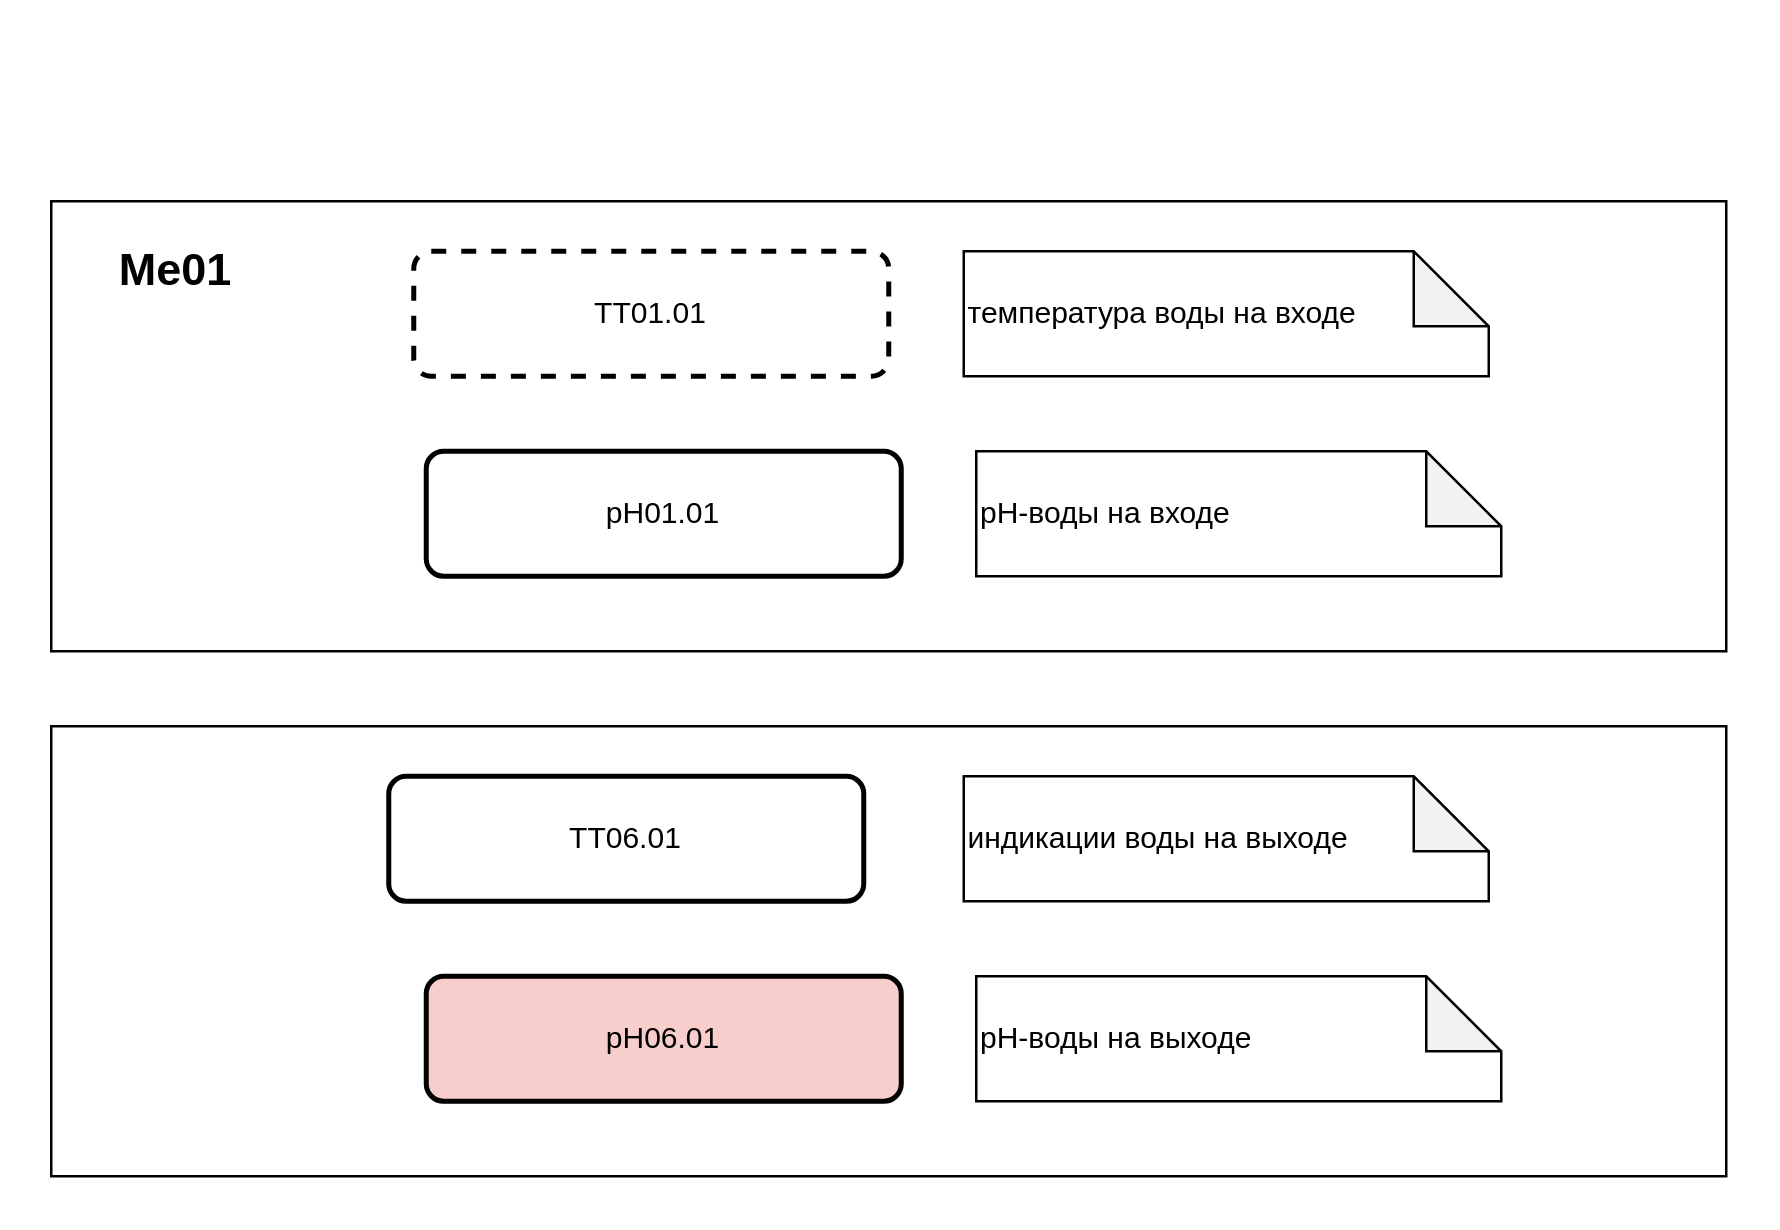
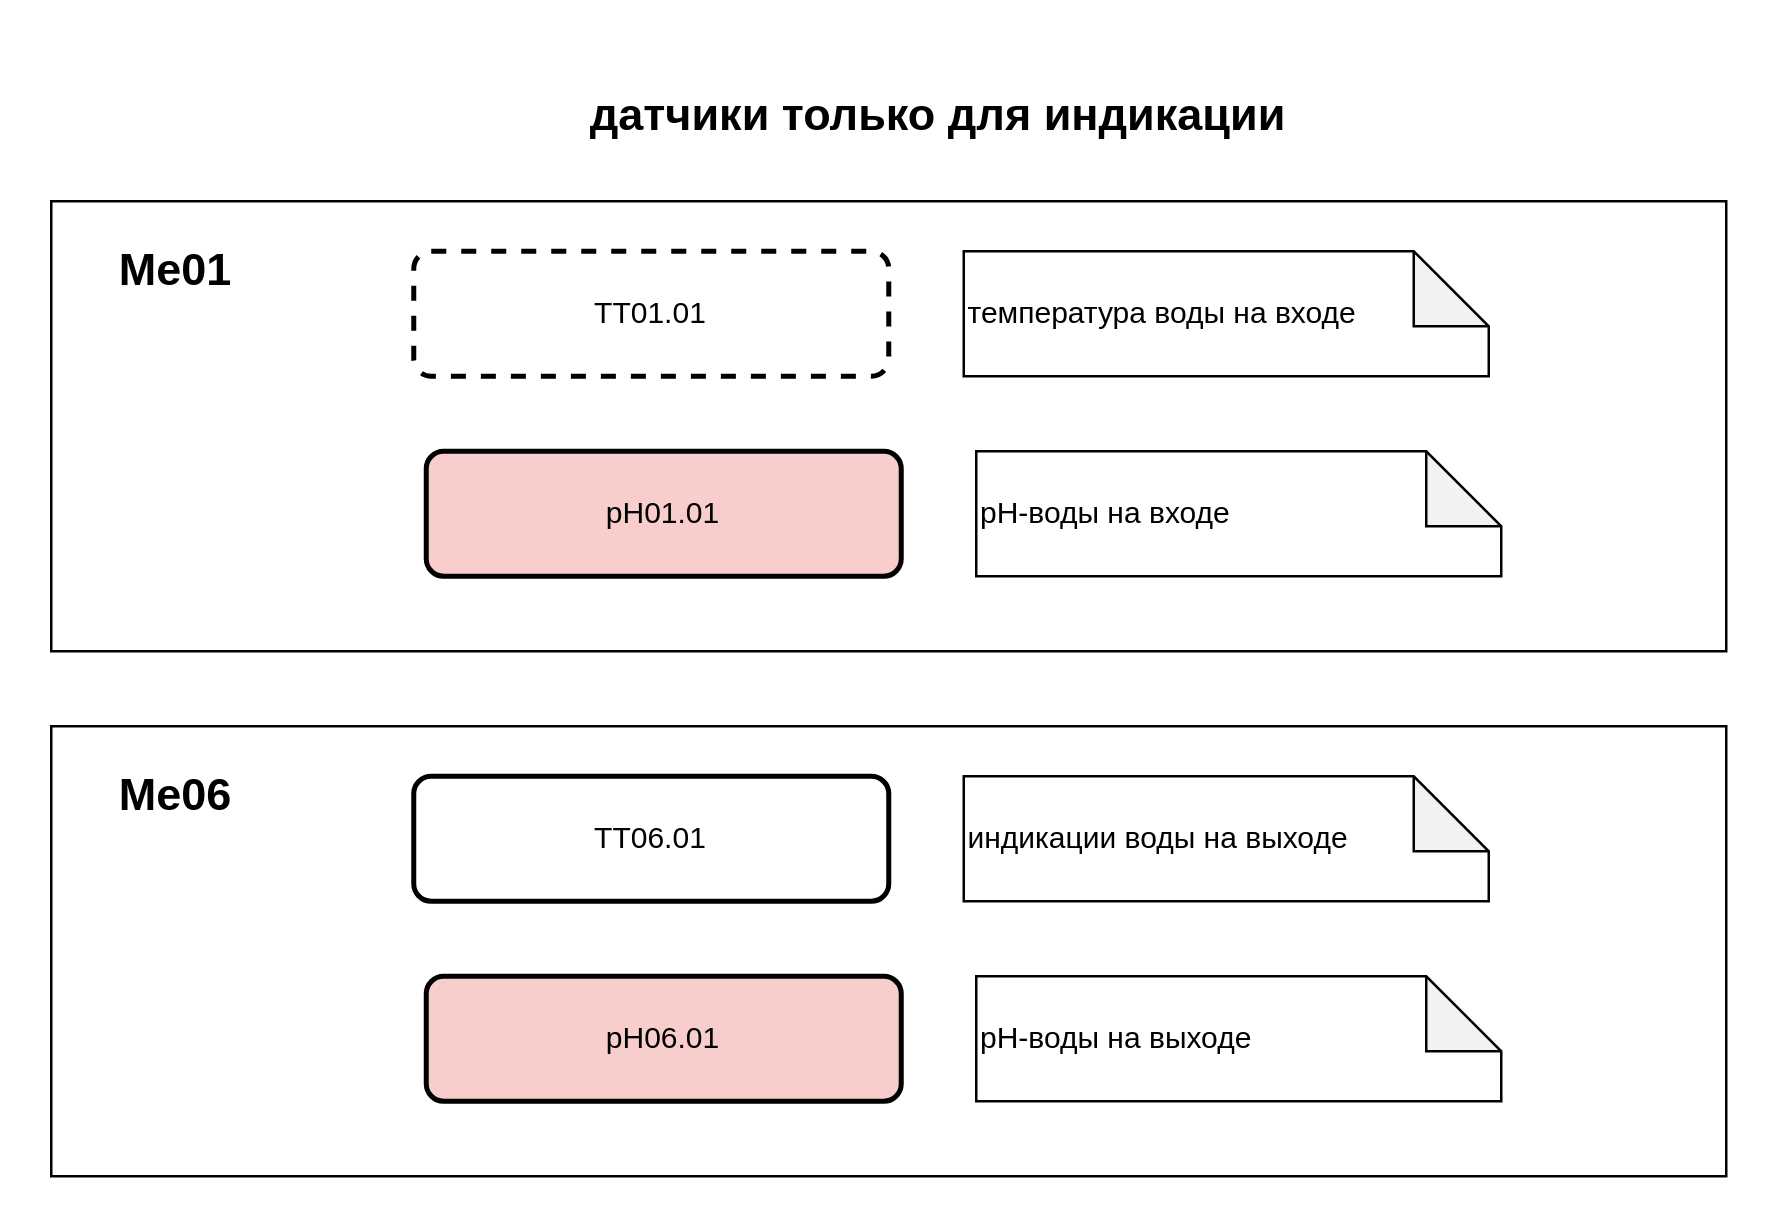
+ <mxCell id="3" value="&lt;span style=&quot;font-size: 18px&quot;&gt;&lt;b&gt;датчики только для индикации&lt;/b&gt;&lt;/span&gt;" style="text;html=1;strokeColor=none;fillColor=none;align=center;verticalAlign=middle;whiteSpace=wrap;rounded=0;" parent="1" vertex="1"><mxGeometry x="130" y="20" width="490" height="52" as="geometry" /></mxCell>
- <mxCell id="6" value="рН01.01" style="rounded=1;whiteSpace=wrap;html=1;absoluteArcSize=1;arcSize=14;strokeWidth=2;" parent="1" vertex="1"><mxGeometry x="170" y="180" width="190" height="50" as="geometry" /></mxCell>
+ <mxCell id="6" value="рН01.01" style="rounded=1;whiteSpace=wrap;html=1;absoluteArcSize=1;arcSize=14;strokeWidth=2;fillColor=#f8cecc;" parent="1" vertex="1"><mxGeometry x="170" y="180" width="190" height="50" as="geometry" /></mxCell>
+ <mxCell id="14" value="&lt;span style=&quot;font-size: 18px&quot;&gt;&lt;b&gt;Ме06&lt;/b&gt;&lt;/span&gt;" style="text;html=1;strokeColor=none;fillColor=none;align=center;verticalAlign=middle;whiteSpace=wrap;rounded=0;" parent="1" vertex="1"><mxGeometry x="20" y="292" width="100" height="52" as="geometry" /></mxCell>
- <mxCell id="10" value="TT06.01" style="rounded=1;whiteSpace=wrap;html=1;absoluteArcSize=1;arcSize=14;strokeWidth=2;" parent="1" vertex="1"><mxGeometry x="155" y="310" width="190" height="50" as="geometry" /></mxCell>
+ <mxCell id="10" value="TT06.01" style="rounded=1;whiteSpace=wrap;html=1;absoluteArcSize=1;arcSize=14;strokeWidth=2;" parent="1" vertex="1"><mxGeometry x="165" y="310" width="190" height="50" as="geometry" /></mxCell>
